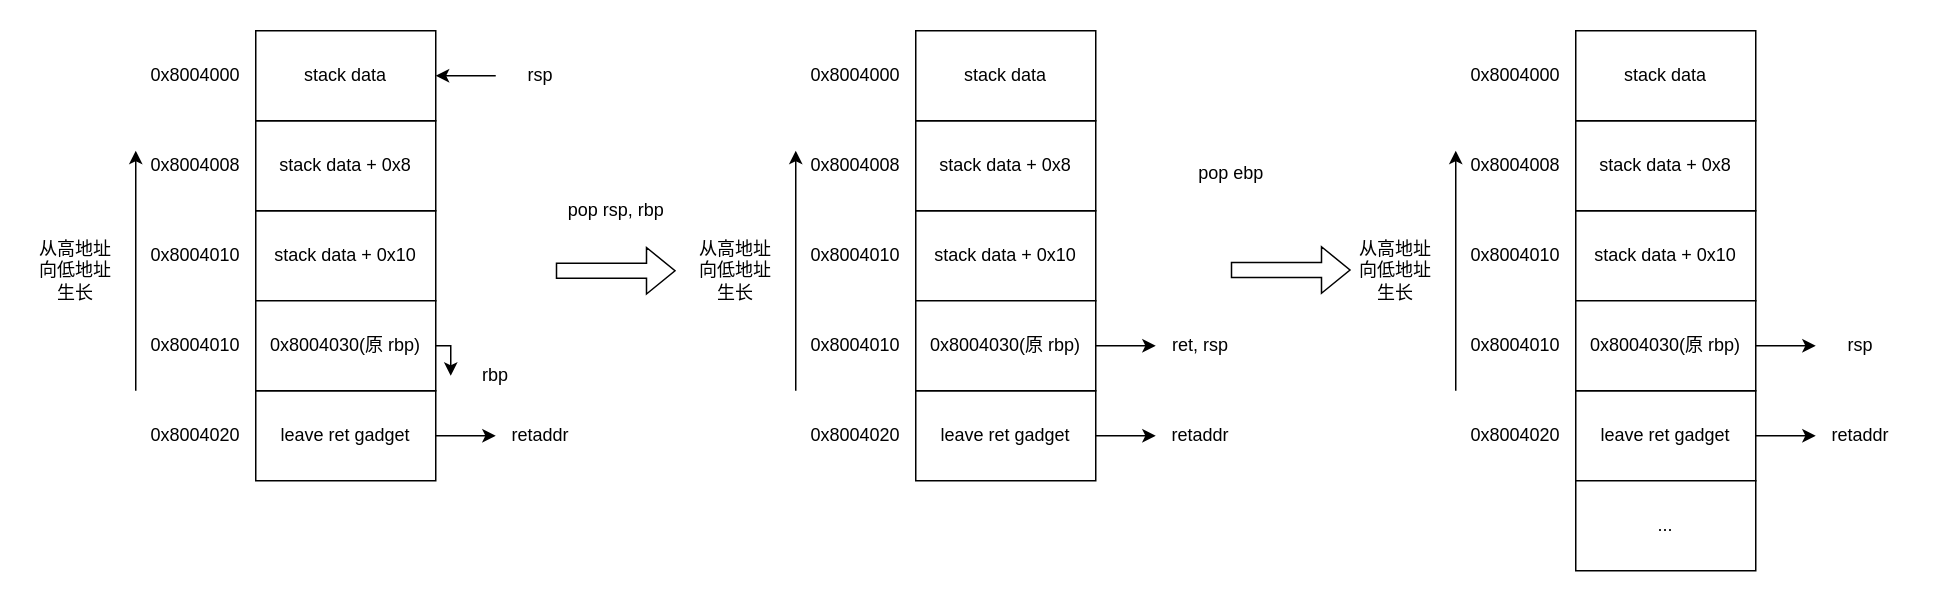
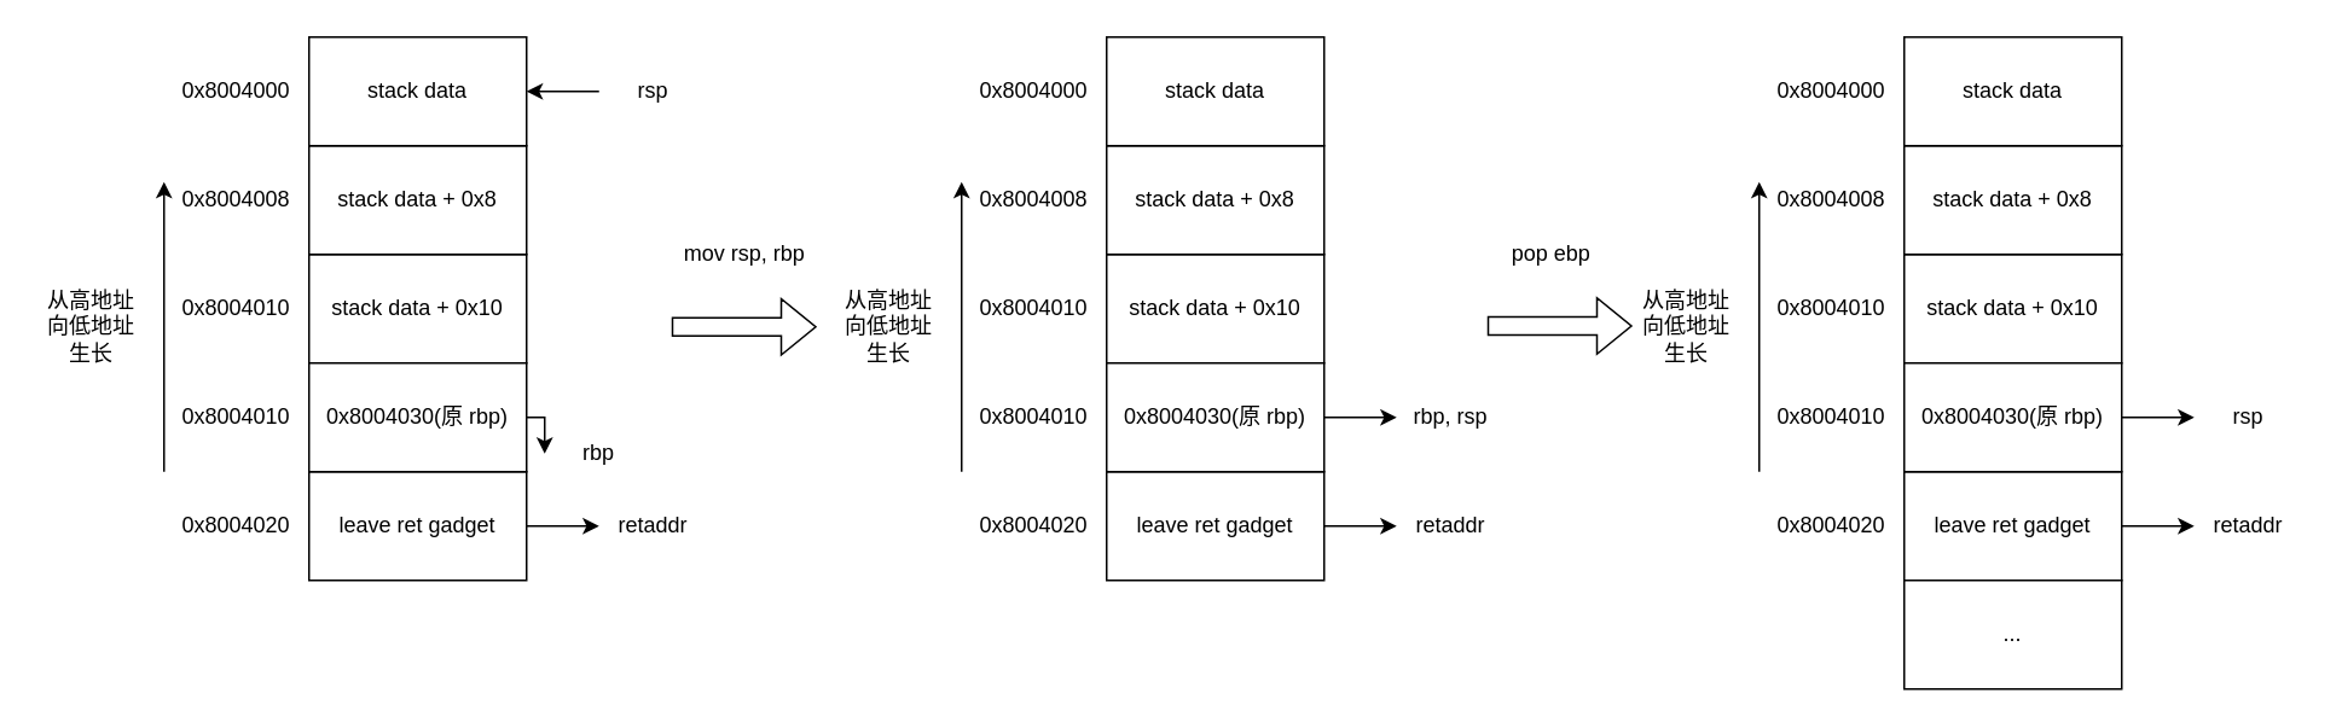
- <mxCell id="56" value="pop ebp" style="text;html=1;align=center;verticalAlign=middle;resizable=0;points=[];autosize=1;strokeColor=none;fillColor=none;" vertex="1" parent="1"><mxGeometry x="785" y="100" width="70" height="30" as="geometry" /></mxCell>
+ <mxCell id="56" value="pop ebp" style="text;html=1;align=center;verticalAlign=middle;resizable=0;points=[];autosize=1;strokeColor=none;fillColor=none;" vertex="1" parent="1"><mxGeometry x="820" y="125" width="70" height="30" as="geometry" /></mxCell>
- <mxCell id="37" value="pop rsp, rbp" style="text;html=1;align=center;verticalAlign=middle;resizable=0;points=[];autosize=1;strokeColor=none;fillColor=none;" vertex="1" parent="1"><mxGeometry x="365" y="125" width="90" height="30" as="geometry" /></mxCell>
+ <mxCell id="37" value="mov rsp, rbp" style="text;html=1;align=center;verticalAlign=middle;resizable=0;points=[];autosize=1;strokeColor=none;fillColor=none;" vertex="1" parent="1"><mxGeometry x="365" y="125" width="90" height="30" as="geometry" /></mxCell>
- <mxCell id="27" value="ret, rsp" style="text;html=1;align=center;verticalAlign=middle;whiteSpace=wrap;rounded=0;" vertex="1" parent="1"><mxGeometry x="770" y="215" width="60" height="30" as="geometry" /></mxCell>
+ <mxCell id="27" value="rbp, rsp" style="text;html=1;align=center;verticalAlign=middle;whiteSpace=wrap;rounded=0;" vertex="1" parent="1"><mxGeometry x="770" y="215" width="60" height="30" as="geometry" /></mxCell>
